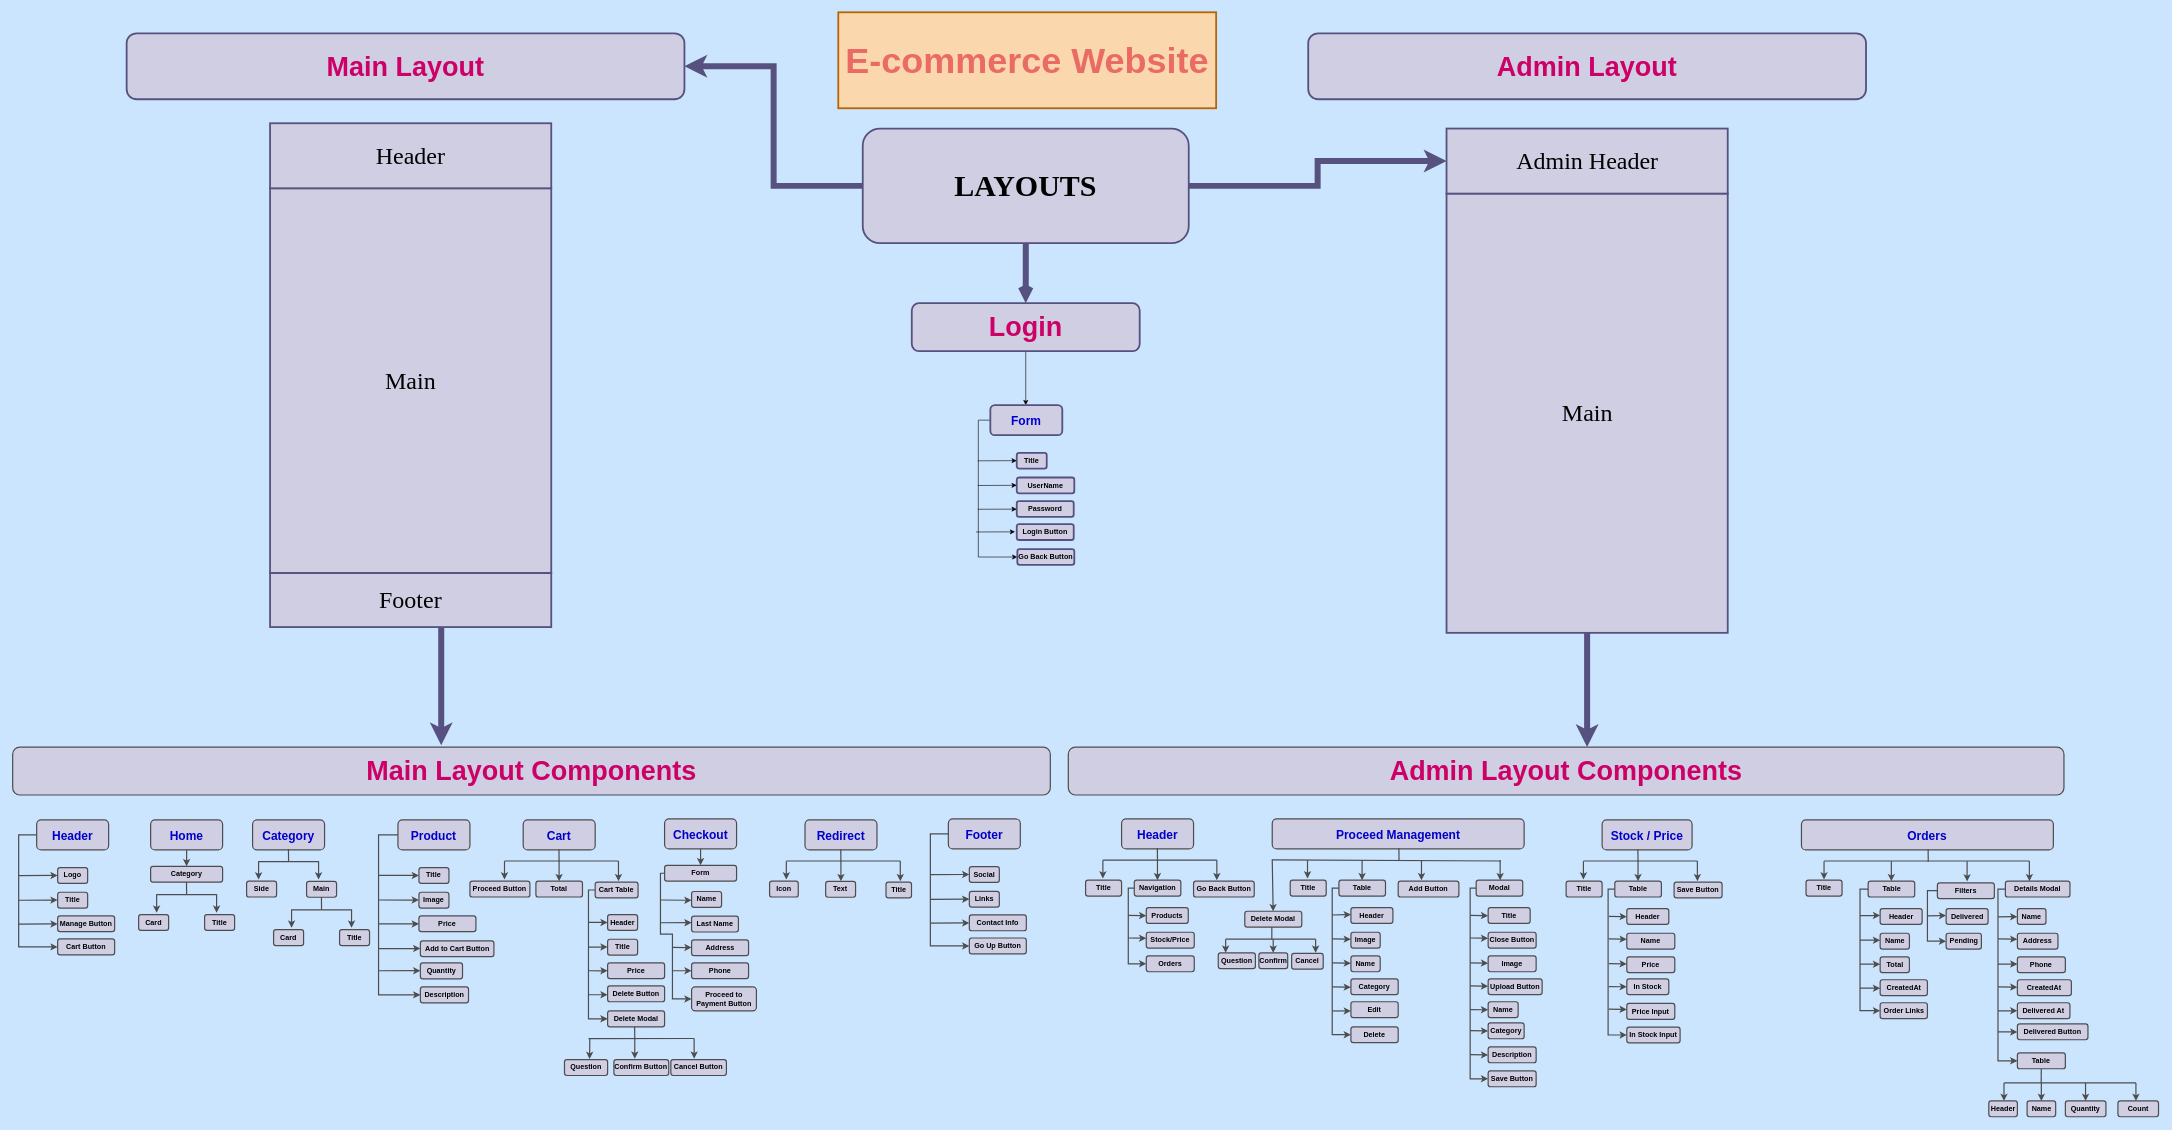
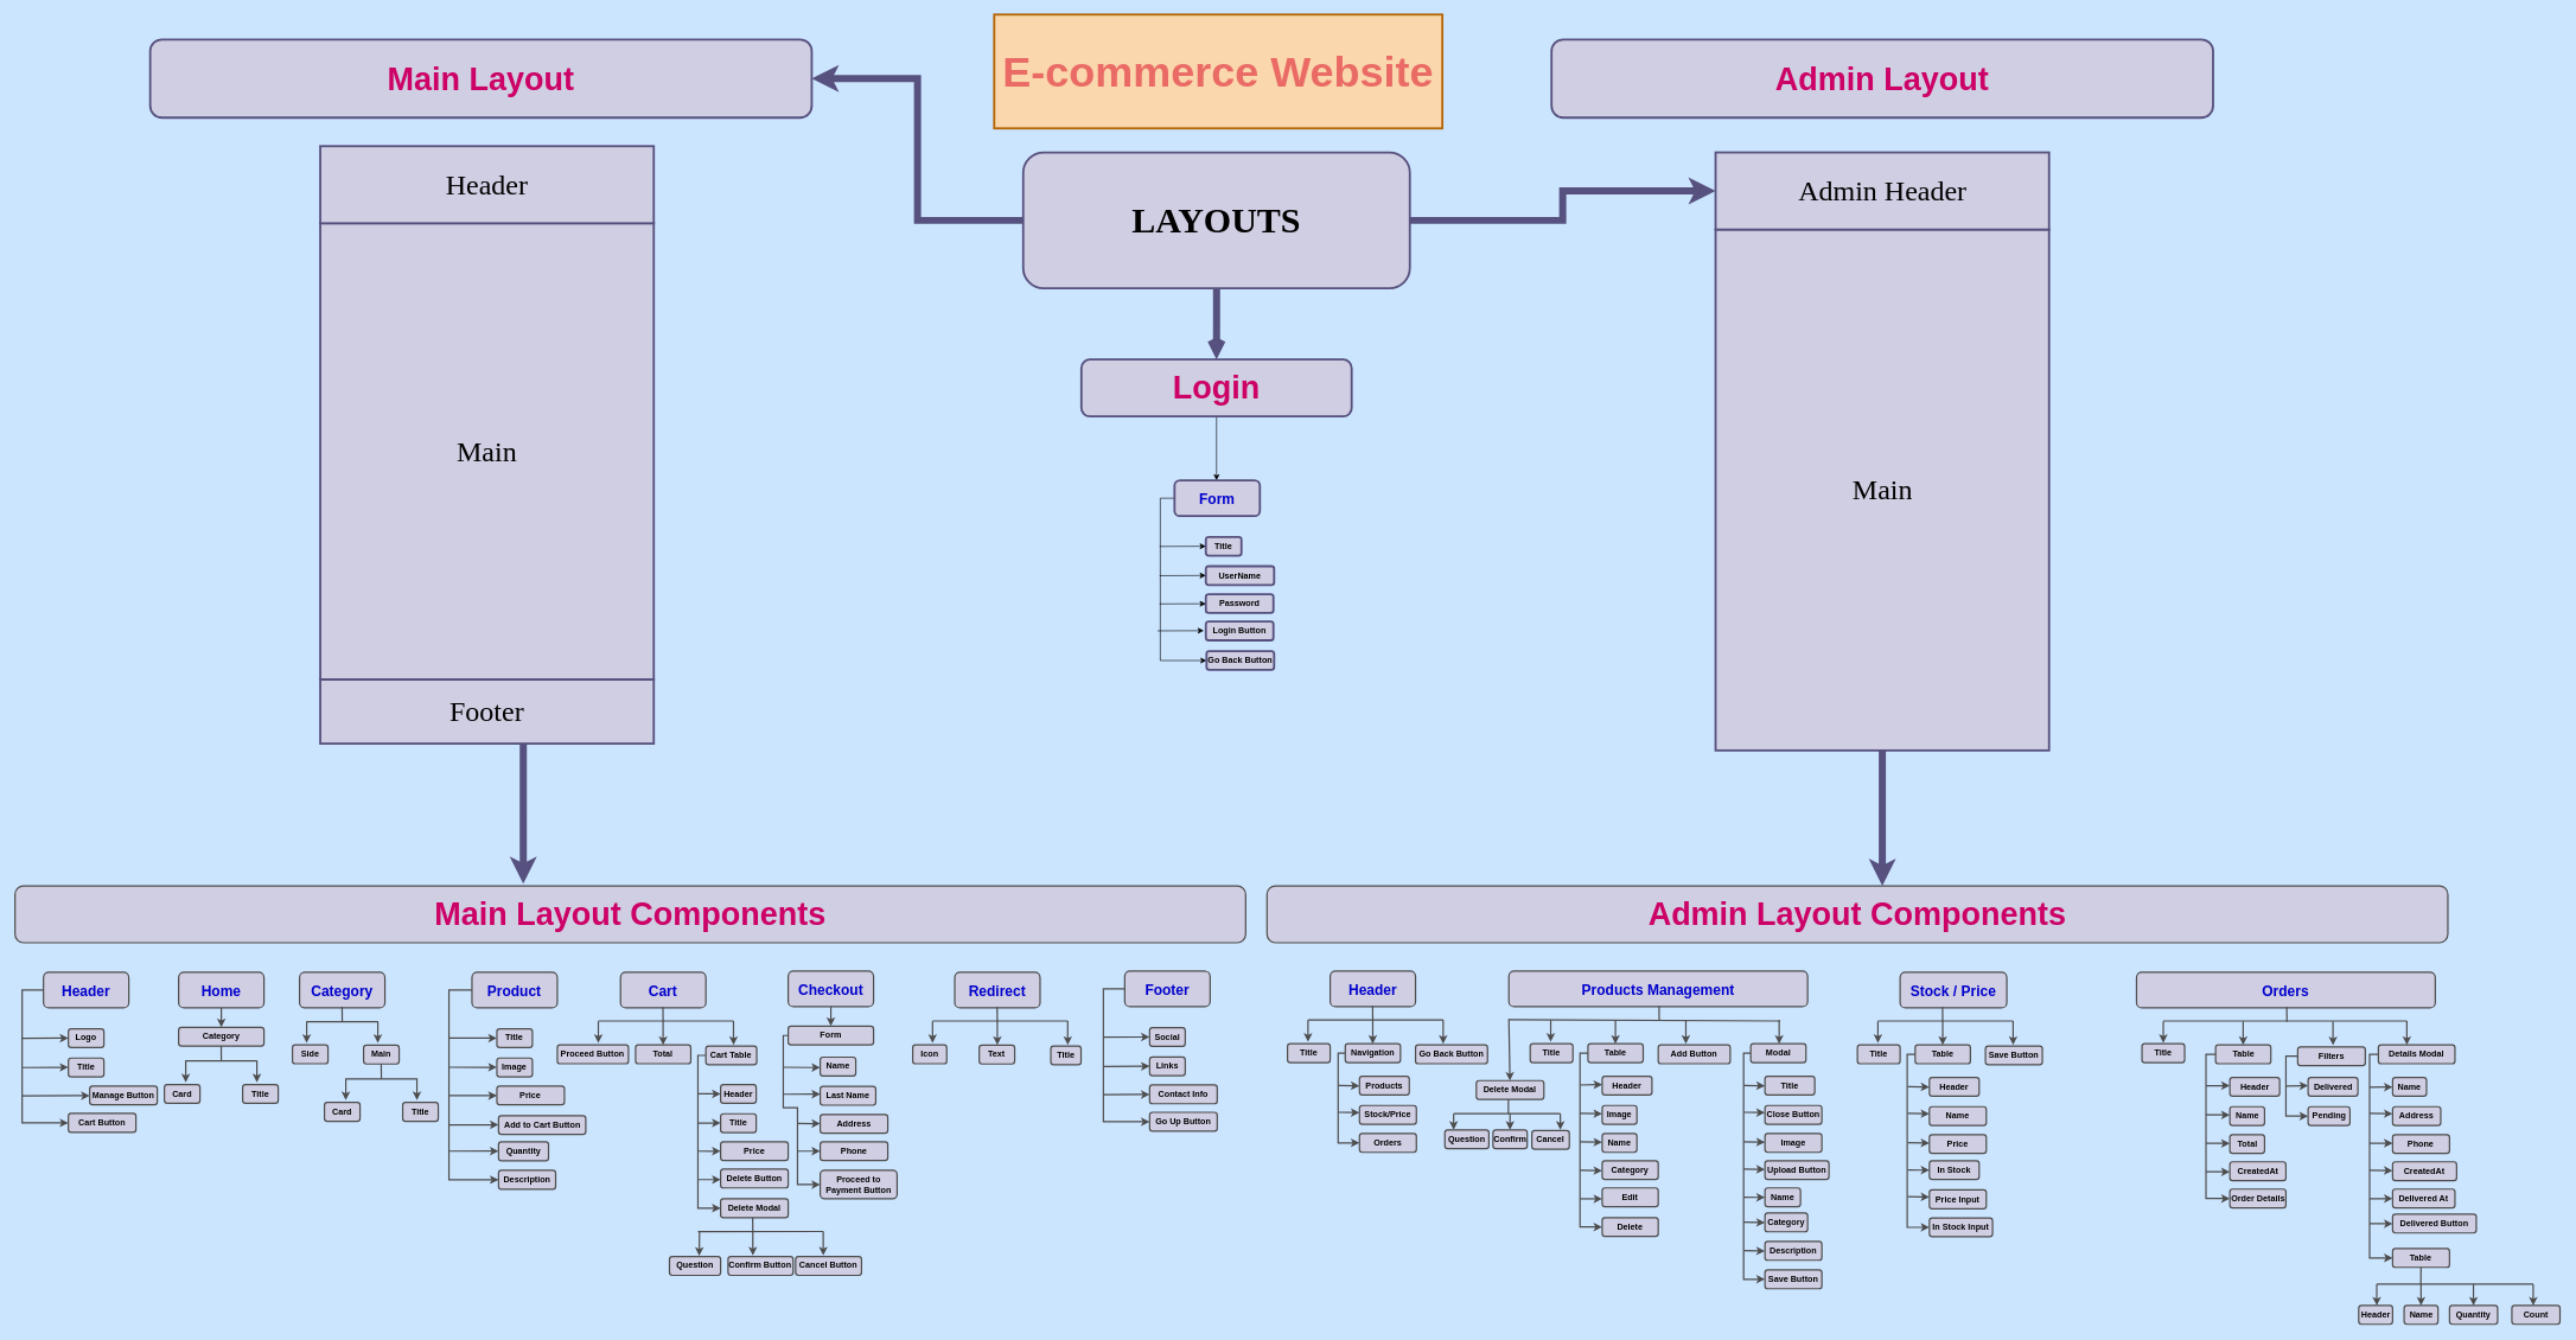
- <mxCell id="132" value="&lt;font color=&quot;#0000cc&quot; style=&quot;font-size: 20px;&quot;&gt;Proceed Management&lt;/font&gt;" style="whiteSpace=wrap;html=1;fontFamily=Helvetica;rounded=1;fontStyle=1;fillColor=#d0cee2;strokeColor=#4D4D4D;strokeWidth=2;gradientColor=none;" parent="1" vertex="1"><mxGeometry x="2120" y="1364.94" width="420" height="50" as="geometry" /></mxCell>
+ <mxCell id="132" value="&lt;font color=&quot;#0000cc&quot; style=&quot;font-size: 20px;&quot;&gt;Products Management&lt;/font&gt;" style="whiteSpace=wrap;html=1;fontFamily=Helvetica;rounded=1;fontStyle=1;fillColor=#d0cee2;strokeColor=#4D4D4D;strokeWidth=2;gradientColor=none;" parent="1" vertex="1"><mxGeometry x="2120" y="1364.94" width="420" height="50" as="geometry" /></mxCell>
- <mxCell id="14" value="Manage Button" style="whiteSpace=wrap;html=1;rounded=1;fontStyle=1;fillColor=#d0cee2;strokeColor=#4D4D4D;strokeWidth=2;" parent="1" vertex="1"><mxGeometry x="95" y="1526.51" width="95" height="26.4" as="geometry" /></mxCell>
+ <mxCell id="14" value="Manage Button" style="whiteSpace=wrap;html=1;rounded=1;fontStyle=1;fillColor=#d0cee2;strokeColor=#4D4D4D;strokeWidth=2;" parent="1" vertex="1"><mxGeometry x="125" y="1526.51" width="95" height="26.4" as="geometry" /></mxCell>
- <mxCell id="225" value="Order Links" style="whiteSpace=wrap;html=1;rounded=1;fontStyle=1;fillColor=#d0cee2;strokeColor=#4D4D4D;strokeWidth=2;" parent="1" vertex="1"><mxGeometry x="3133.53" y="1671.31" width="78.82" height="26.4" as="geometry" /></mxCell>
+ <mxCell id="225" value="Order Details" style="whiteSpace=wrap;html=1;rounded=1;fontStyle=1;fillColor=#d0cee2;strokeColor=#4D4D4D;strokeWidth=2;" parent="1" vertex="1"><mxGeometry x="3133.53" y="1671.31" width="78.82" height="26.4" as="geometry" /></mxCell>
